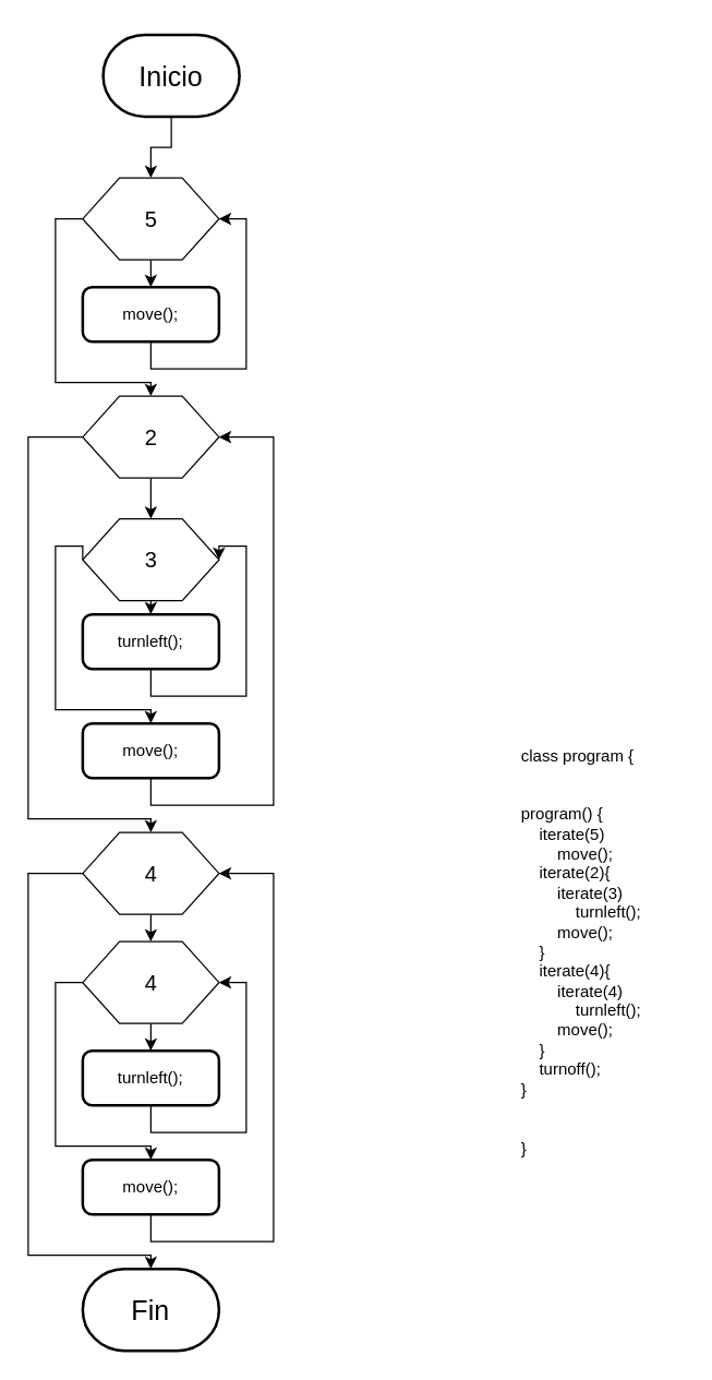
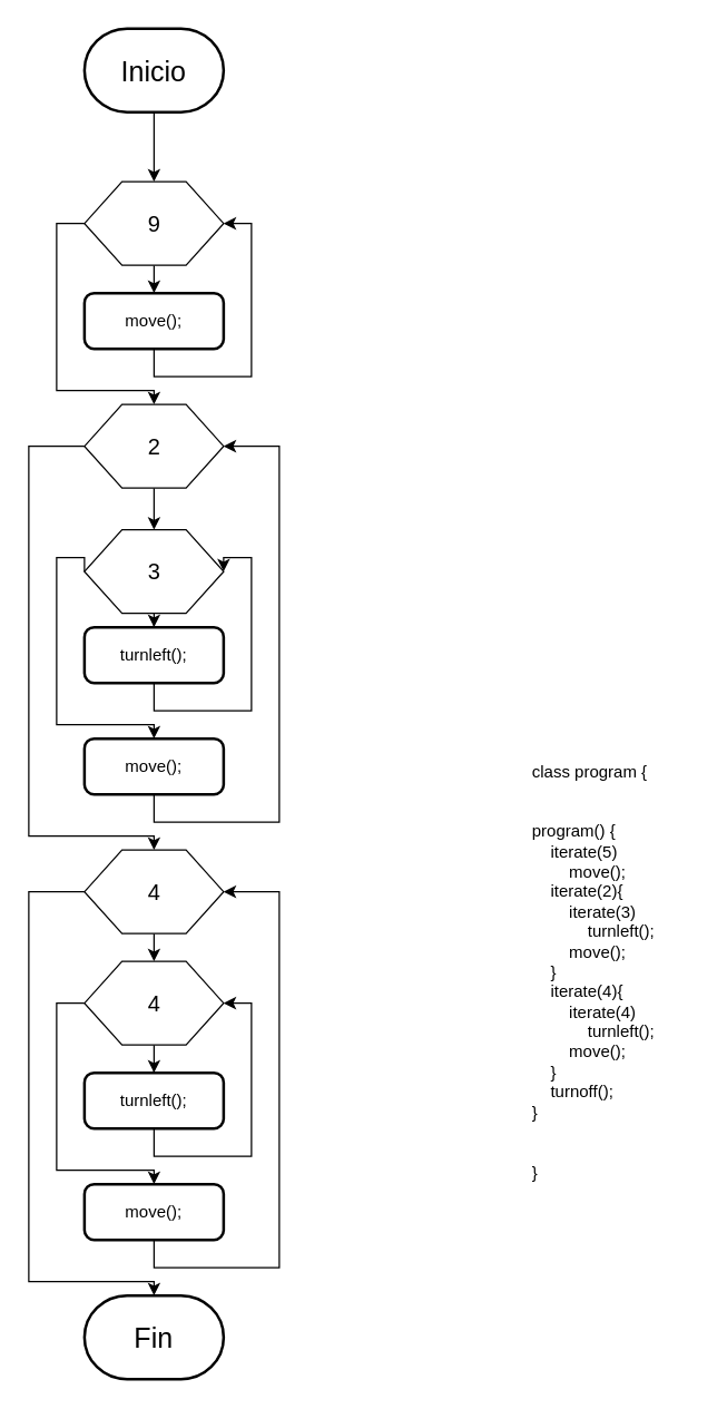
- <mxCell id="3" value="Inicio" style="strokeWidth=2;html=1;shape=mxgraph.flowchart.terminator;whiteSpace=wrap;fontSize=20;" vertex="1" parent="1"><mxGeometry x="75" y="25" width="100" height="60" as="geometry" /></mxCell>
+ <mxCell id="3" value="Inicio" style="strokeWidth=2;html=1;shape=mxgraph.flowchart.terminator;whiteSpace=wrap;fontSize=20;" vertex="1" parent="1"><mxGeometry x="60" y="20" width="100" height="60" as="geometry" /></mxCell>
- <mxCell id="6" value="5" style="verticalLabelPosition=middle;verticalAlign=middle;html=1;shape=hexagon;perimeter=hexagonPerimeter2;arcSize=6;size=0.27;labelPosition=center;align=center;fontSize=16;" vertex="1" parent="1"><mxGeometry x="60" y="130" width="100" height="60" as="geometry" /></mxCell>
+ <mxCell id="6" value="9" style="verticalLabelPosition=middle;verticalAlign=middle;html=1;shape=hexagon;perimeter=hexagonPerimeter2;arcSize=6;size=0.27;labelPosition=center;align=center;fontSize=16;" vertex="1" parent="1"><mxGeometry x="60" y="130" width="100" height="60" as="geometry" /></mxCell>
